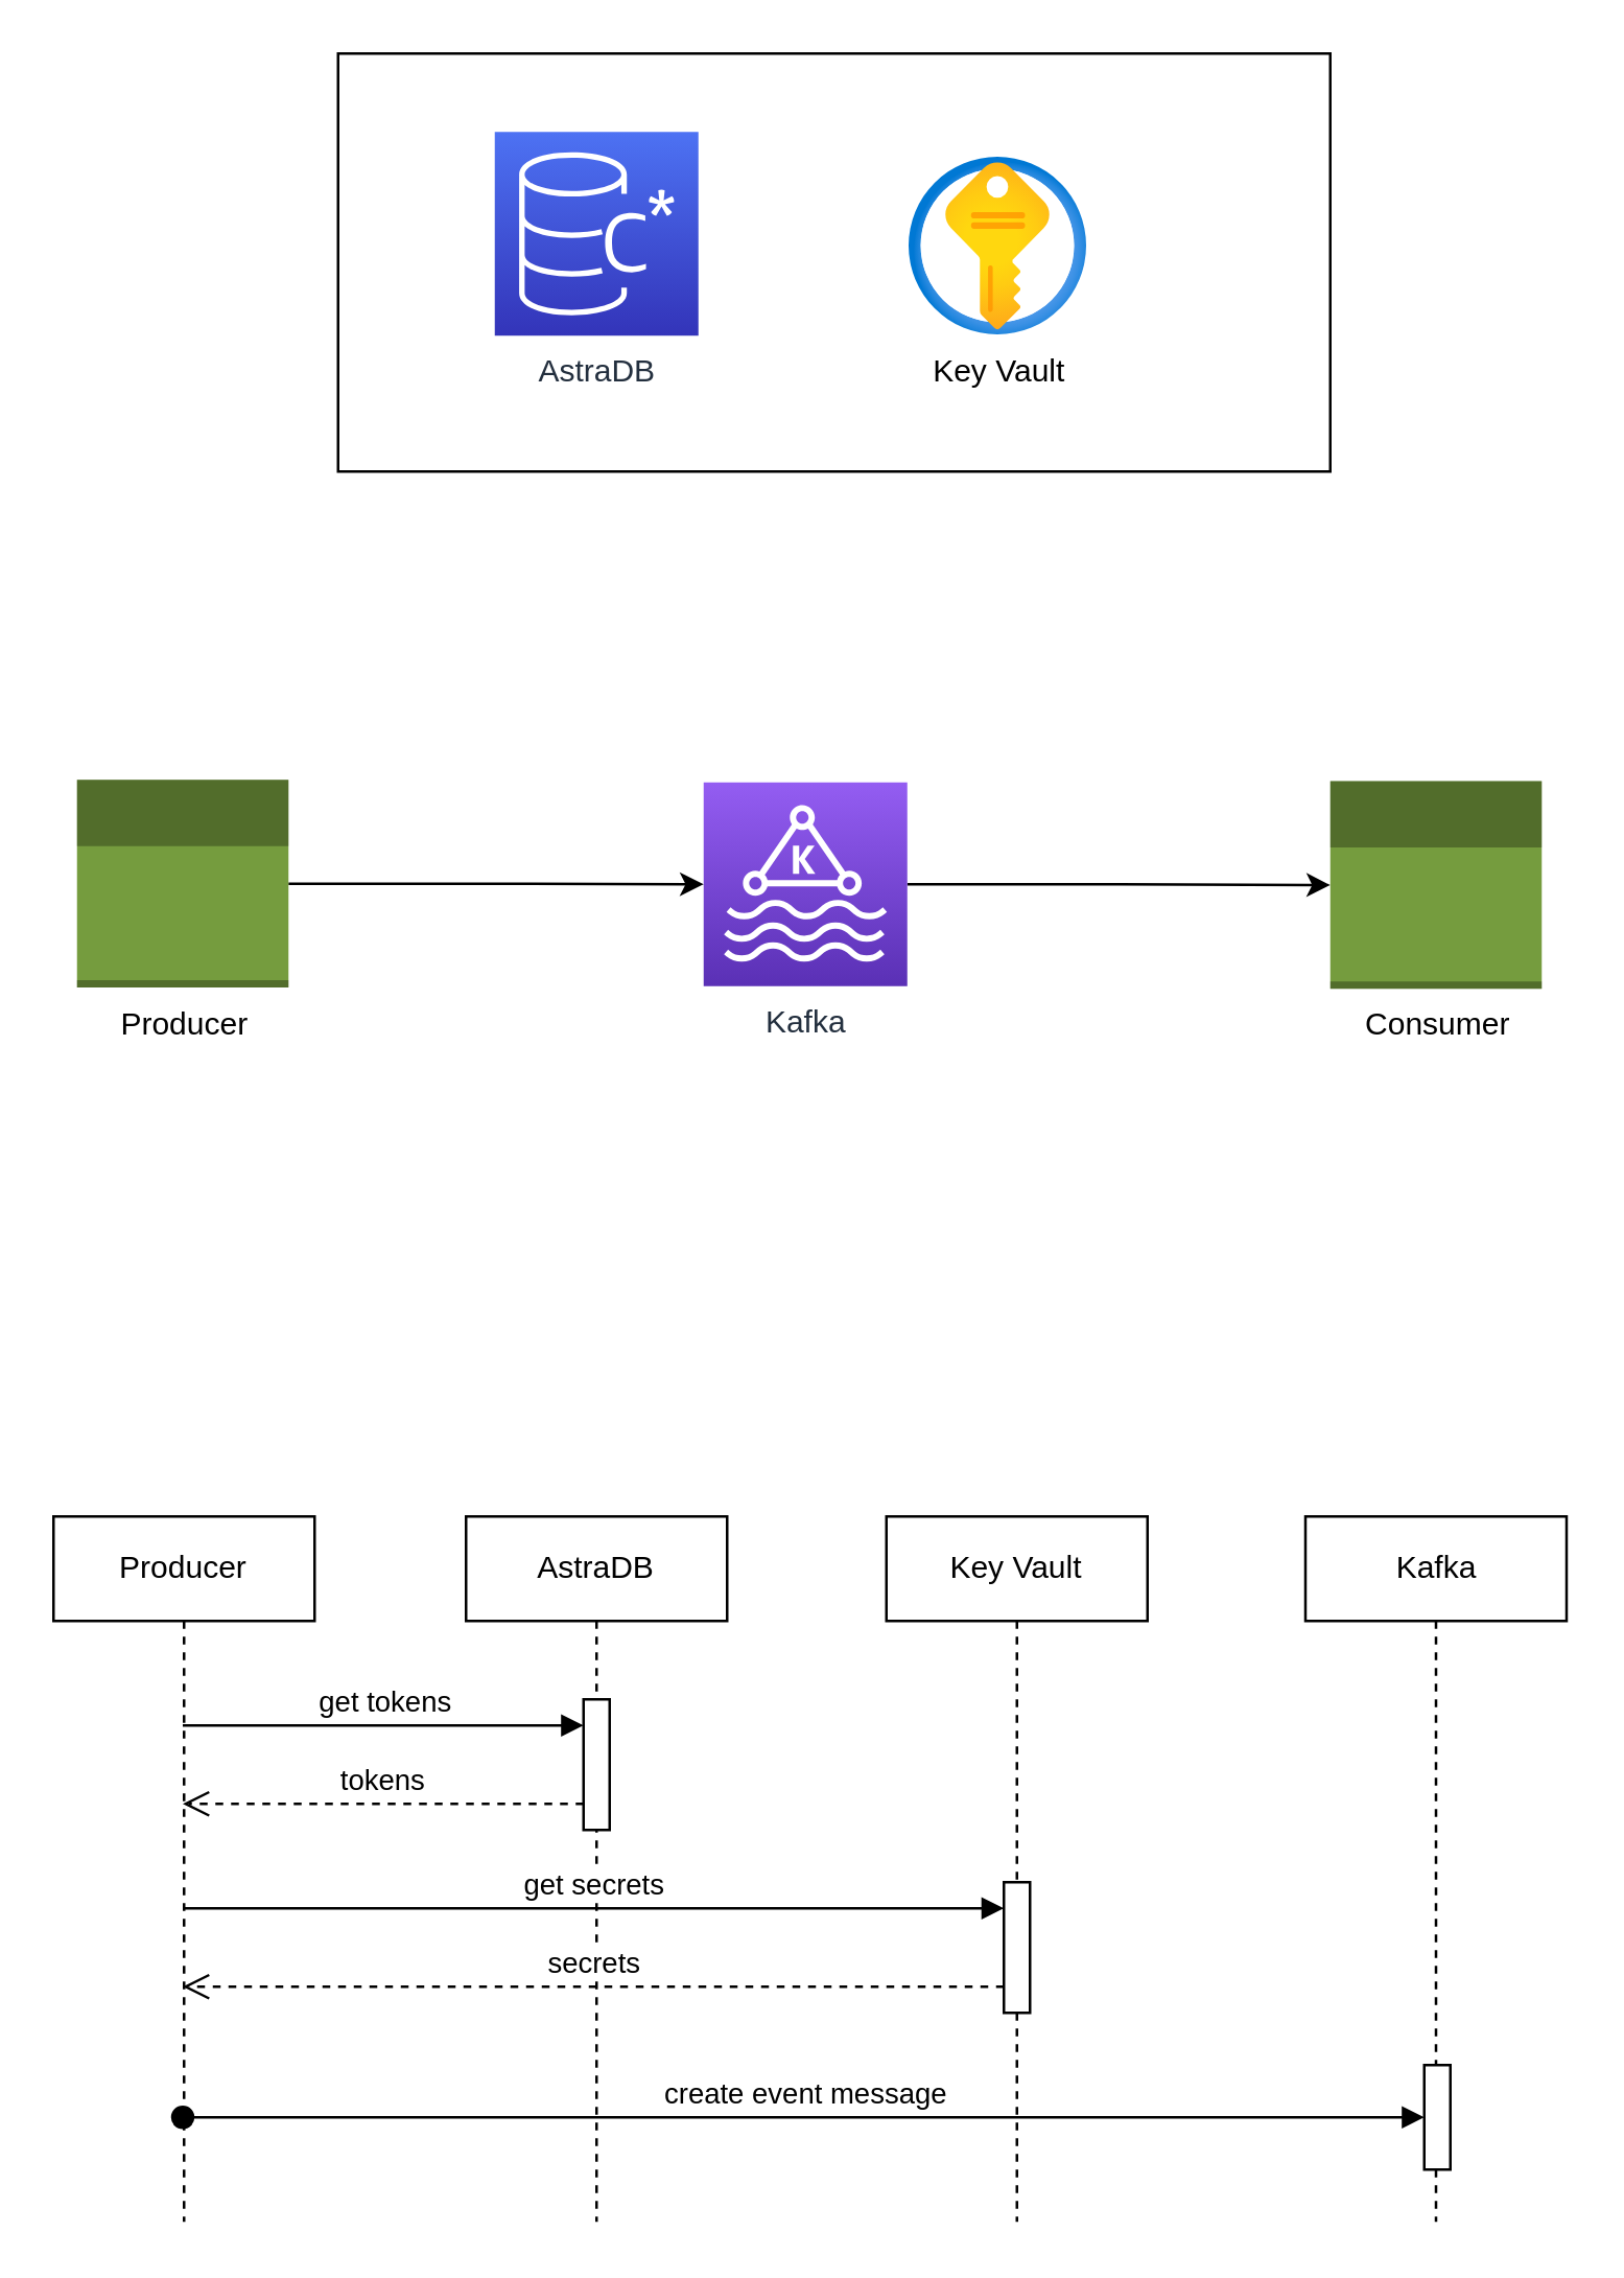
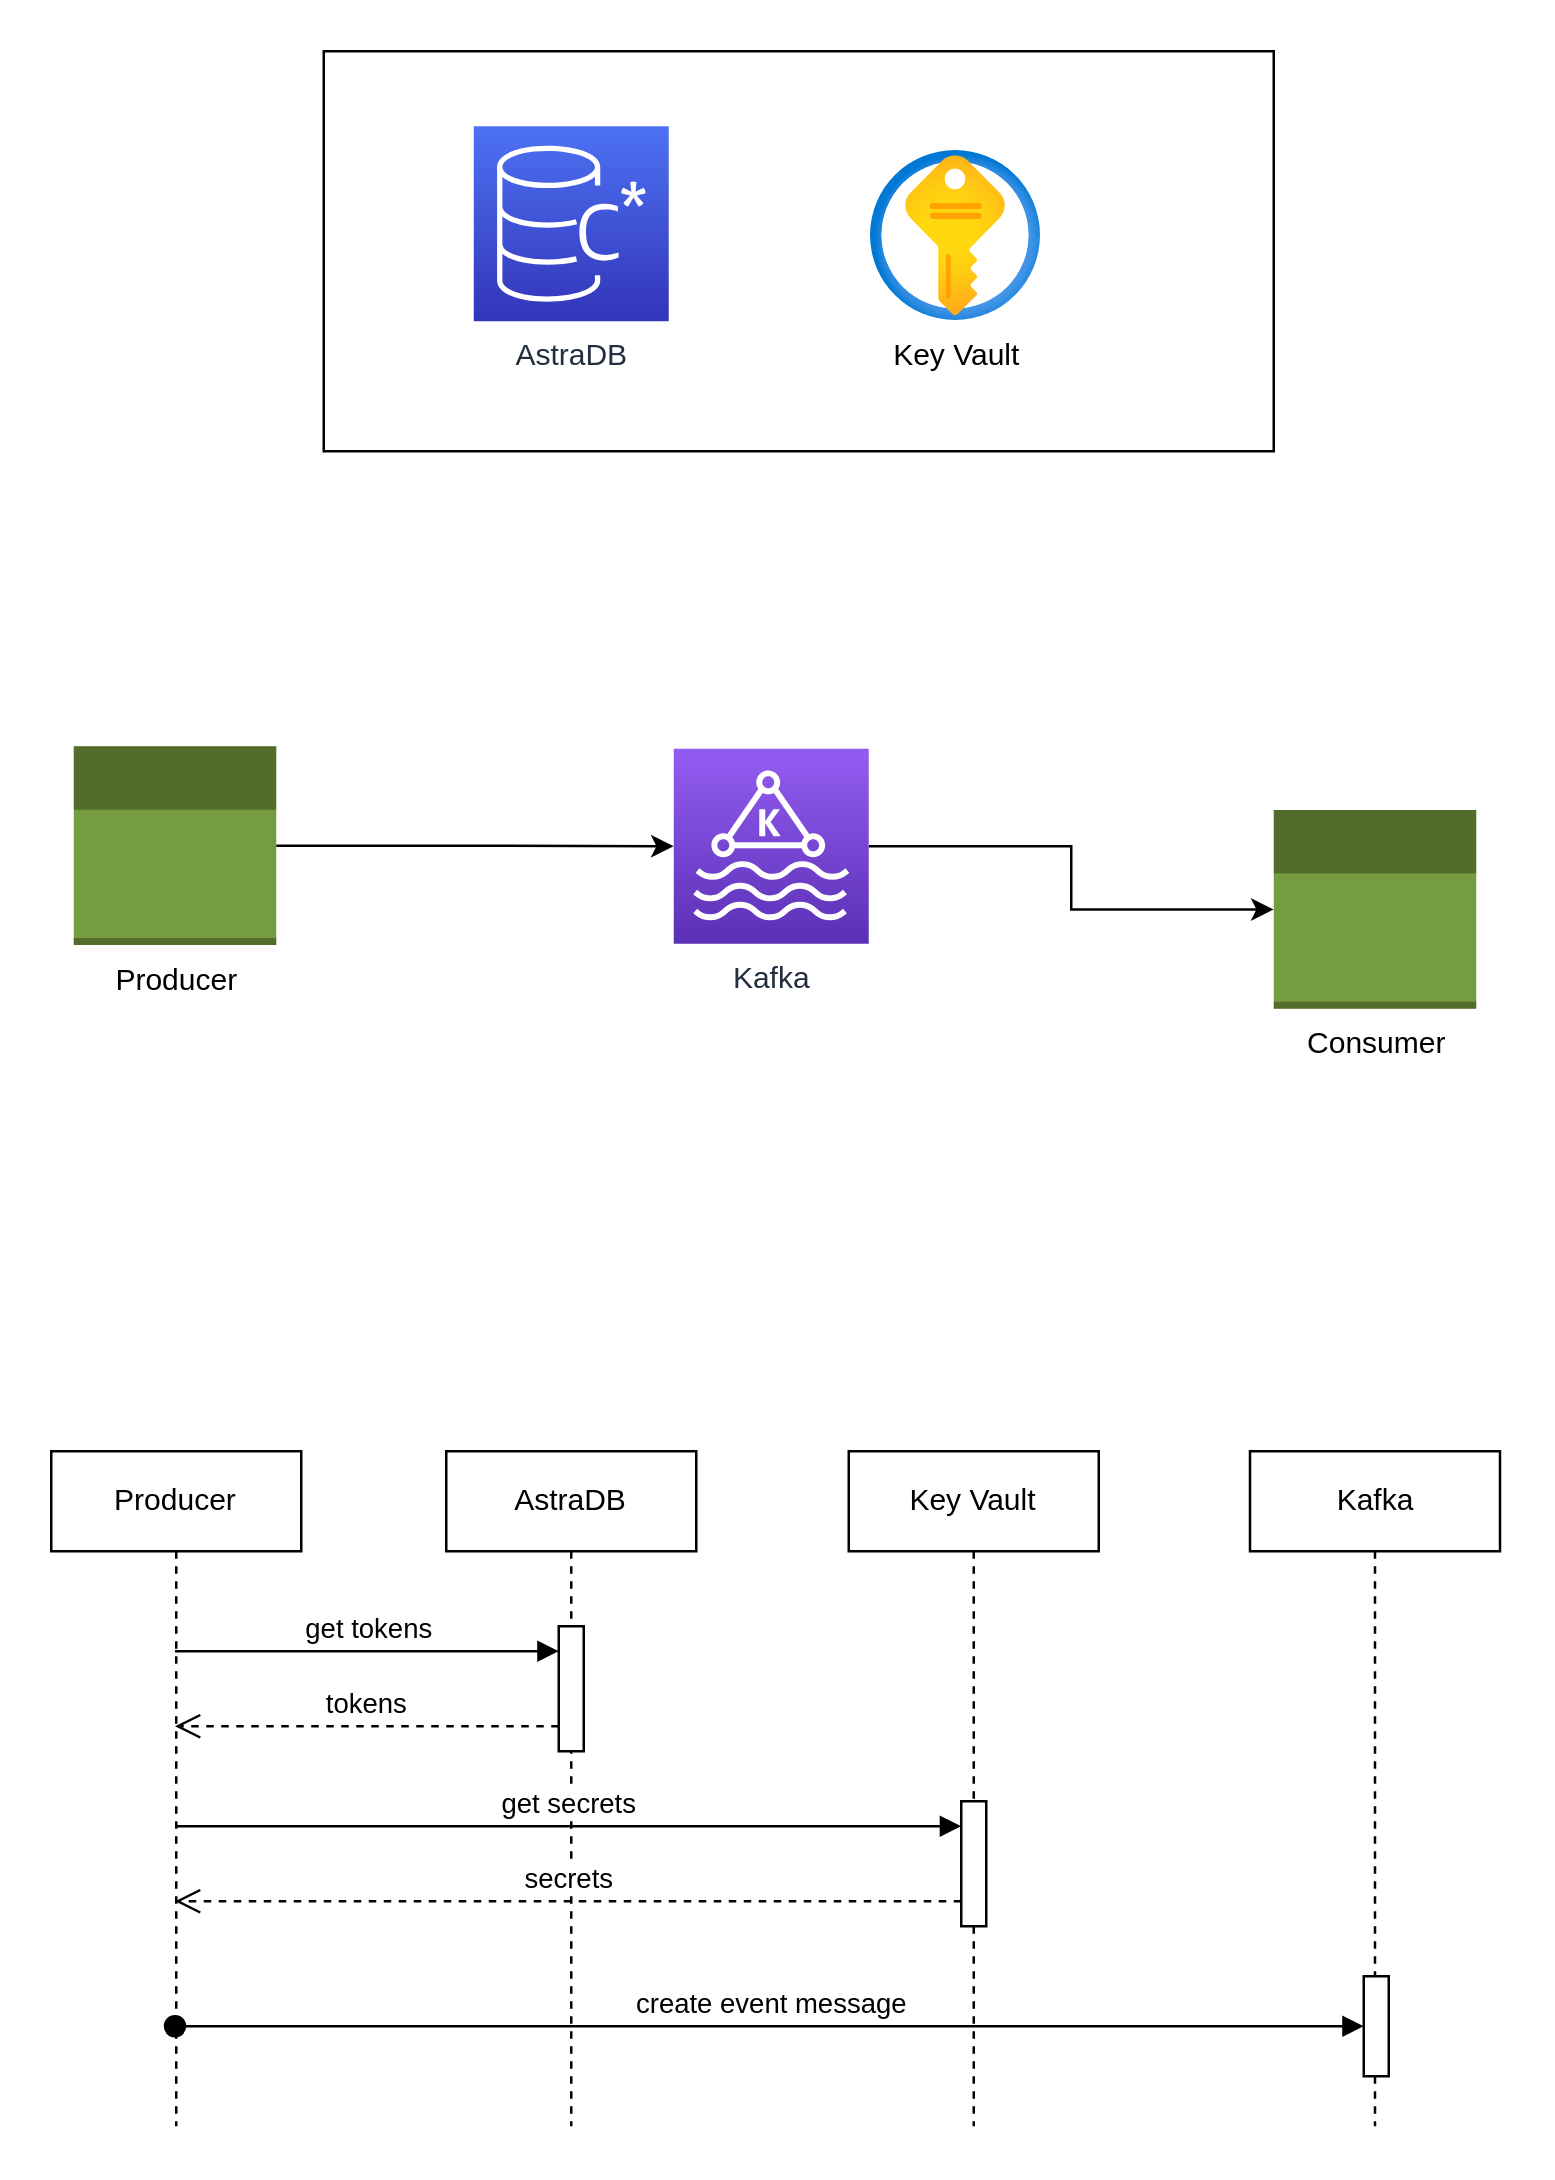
- <mxCell id="6" value="Consumer" style="outlineConnect=0;dashed=0;verticalLabelPosition=bottom;verticalAlign=top;align=center;html=1;shape=mxgraph.aws3.apps;fillColor=#759C3E;gradientColor=none;" vertex="1" parent="1"><mxGeometry x="509" y="298.5" width="81" height="79.5" as="geometry" /></mxCell>
+ <mxCell id="6" value="Consumer" style="outlineConnect=0;dashed=0;verticalLabelPosition=bottom;verticalAlign=top;align=center;html=1;shape=mxgraph.aws3.apps;fillColor=#759C3E;gradientColor=none;" vertex="1" parent="1"><mxGeometry x="509" y="323.5" width="81" height="79.5" as="geometry" /></mxCell>
